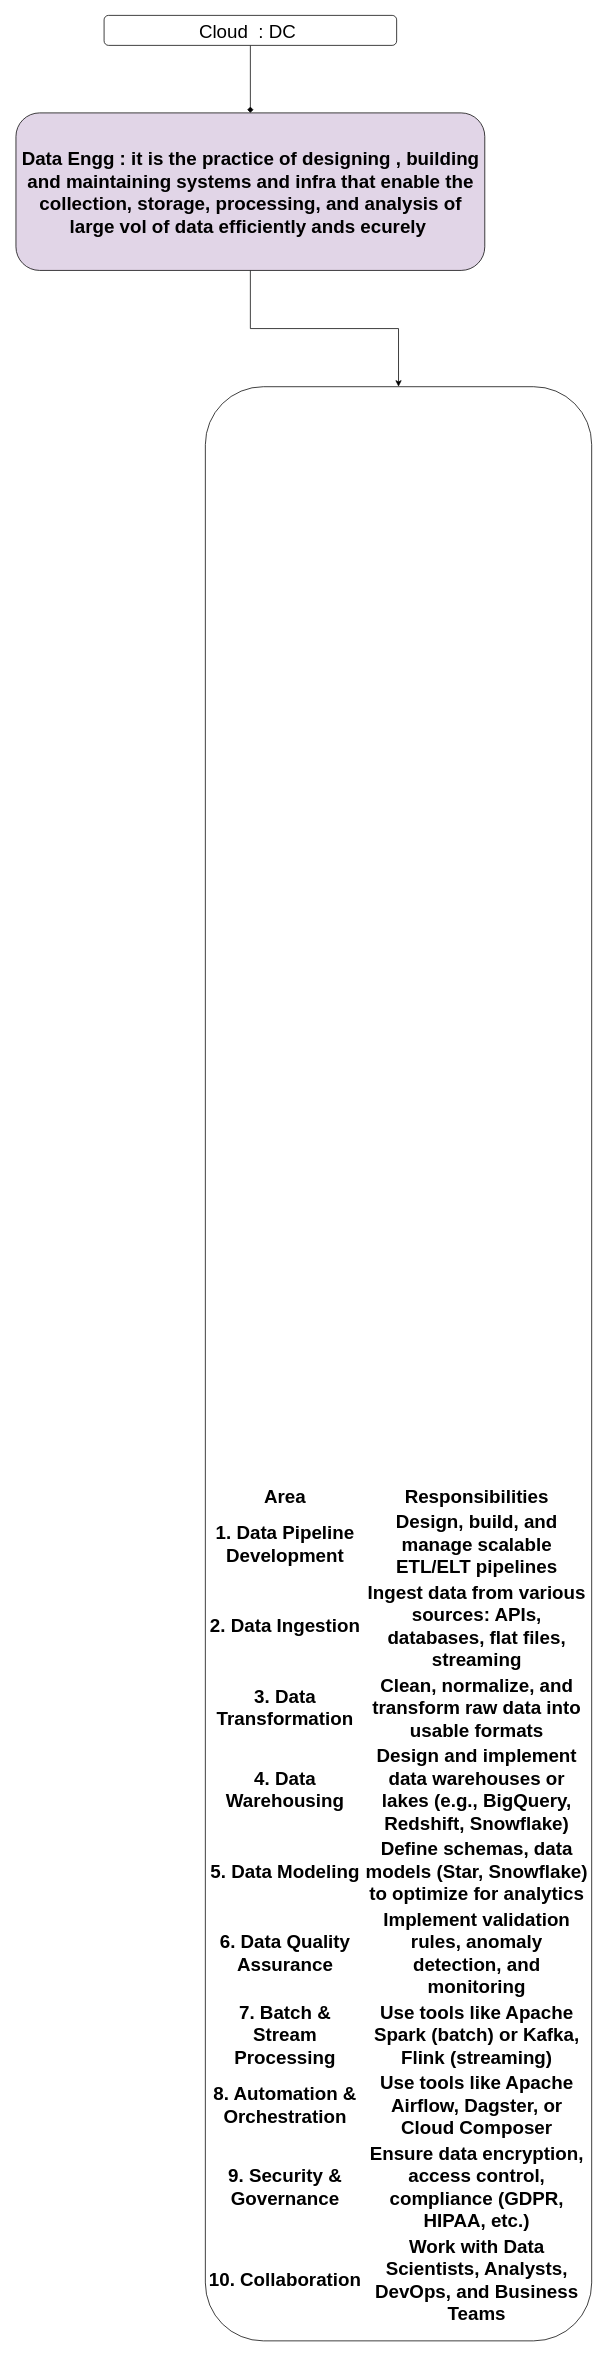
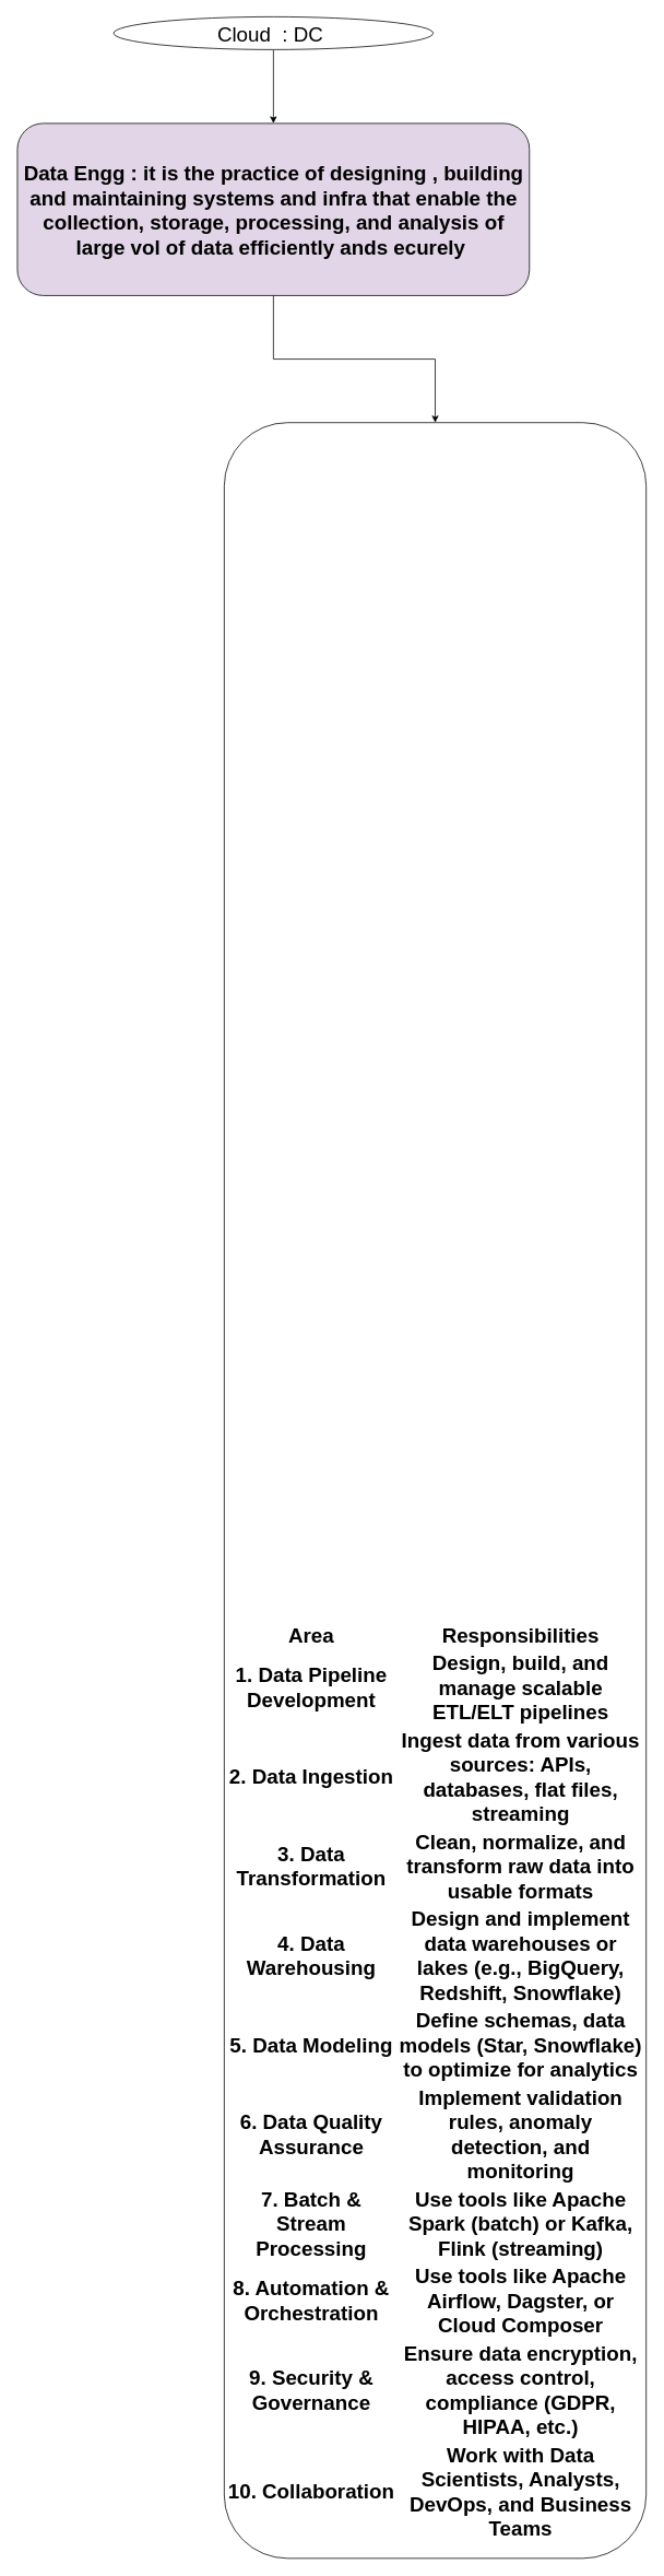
- <mxCell id="3" value="Cloud&amp;nbsp; : DC&amp;nbsp;" style="rounded=1;whiteSpace=wrap;html=1;fontSize=25;" vertex="1" parent="1"><mxGeometry x="138" y="20" width="390" height="40" as="geometry" /></mxCell>
+ <mxCell id="3" value="Cloud&amp;nbsp; : DC&amp;nbsp;" style="ellipse;whiteSpace=wrap;html=1;fontSize=25;" vertex="1" parent="1"><mxGeometry x="138" y="20" width="390" height="40" as="geometry" /></mxCell>
- <mxCell id="2" value="" style="edgeStyle=orthogonalEdgeStyle;rounded=0;orthogonalLoop=1;jettySize=auto;html=1;endArrow=diamond;" edge="1" parent="1" source="3" target="5"><mxGeometry relative="1" as="geometry" /></mxCell>
+ <mxCell id="2" value="" style="edgeStyle=orthogonalEdgeStyle;rounded=0;orthogonalLoop=1;jettySize=auto;html=1;" edge="1" parent="1" source="3" target="5"><mxGeometry relative="1" as="geometry" /></mxCell>
